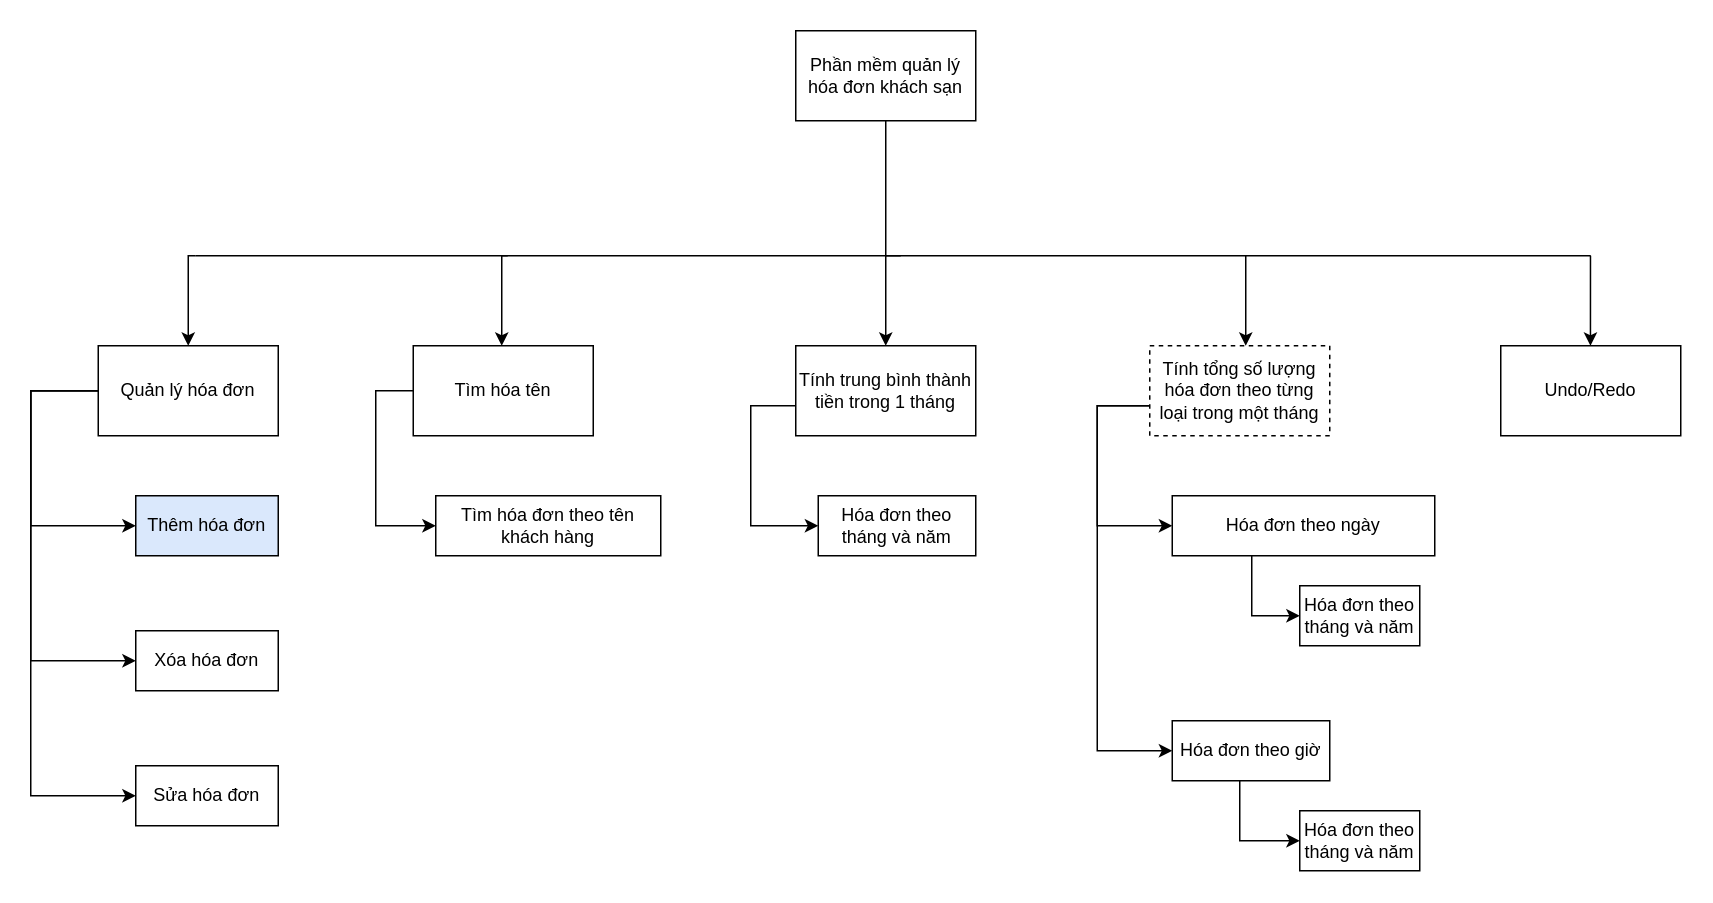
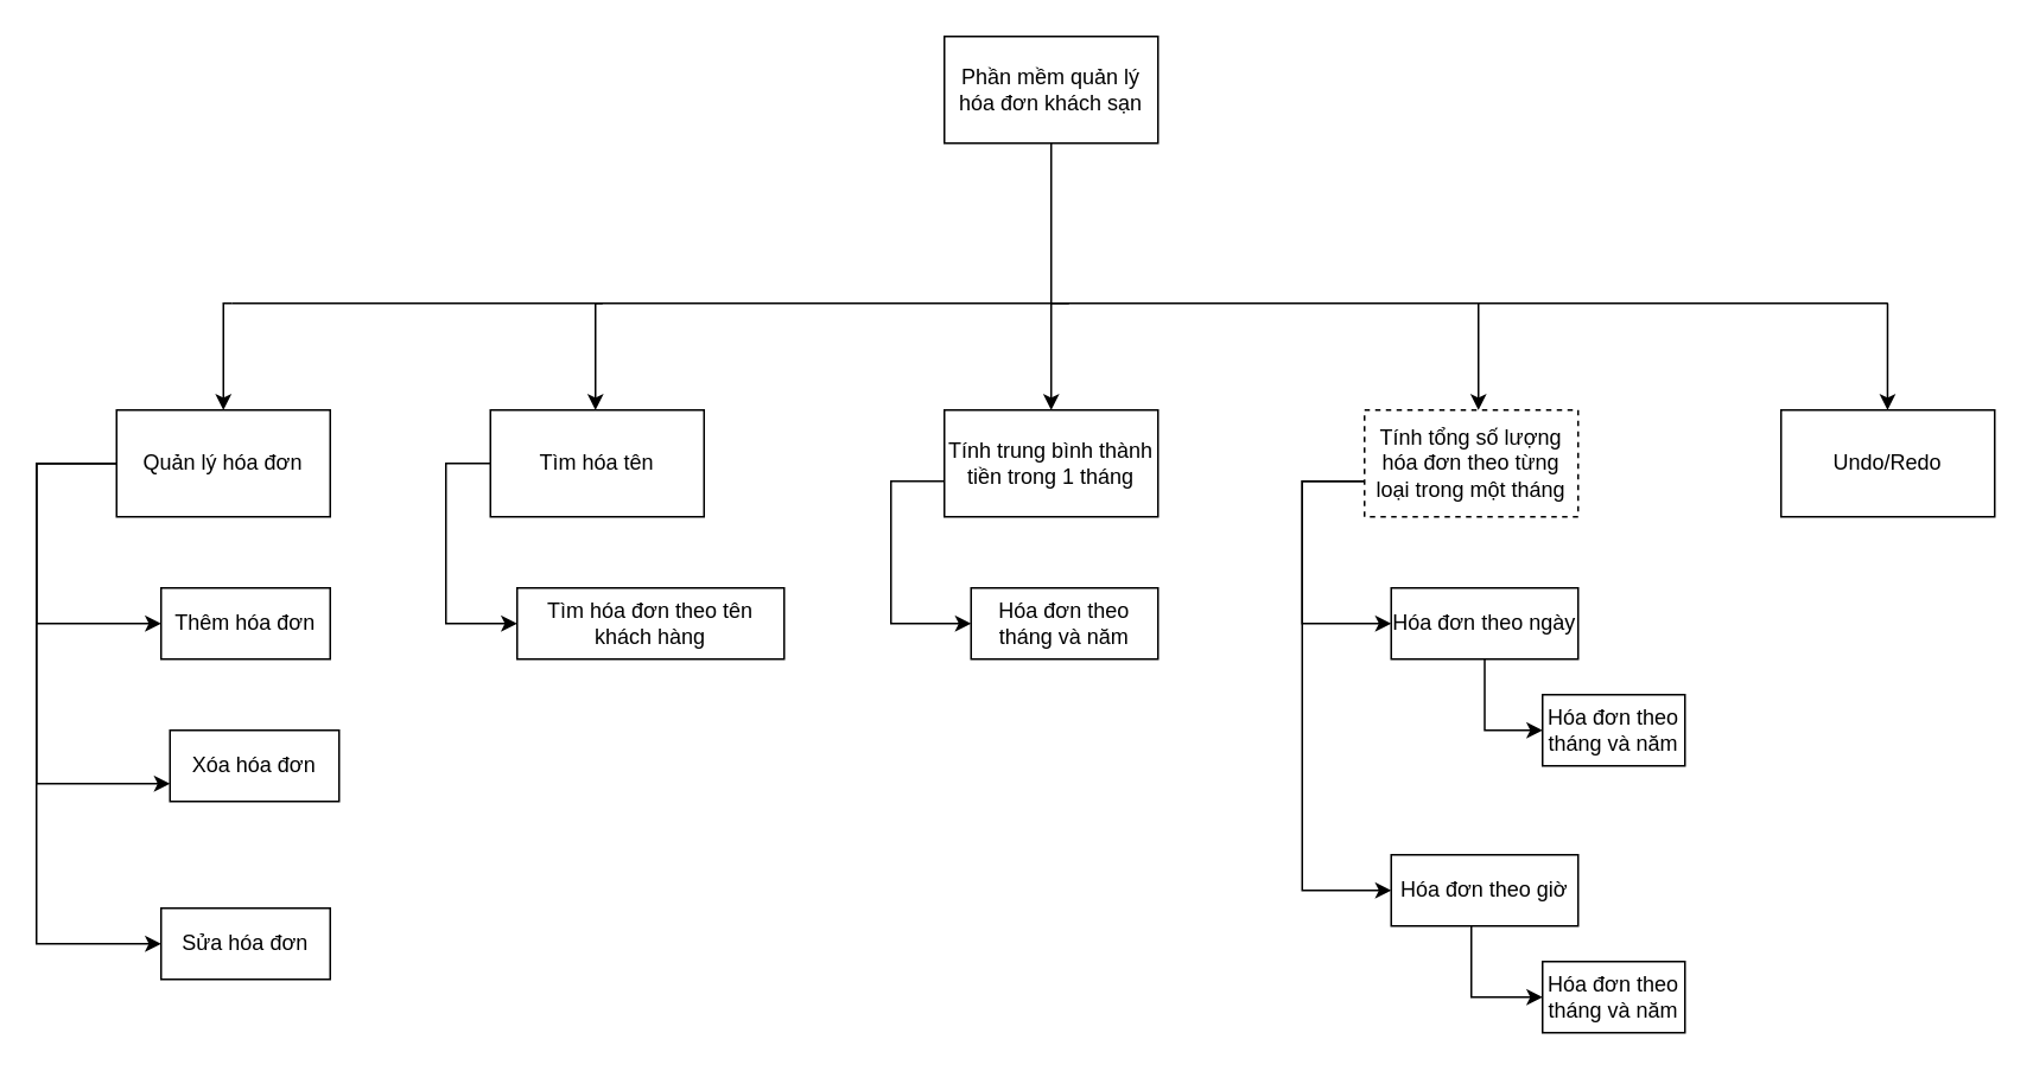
- <mxCell id="15" value="Thêm hóa đơn" style="rounded=0;whiteSpace=wrap;html=1;fillColor=#dae8fc;" parent="1" vertex="1"><mxGeometry x="90" y="330" width="95" height="40" as="geometry" /></mxCell>
+ <mxCell id="15" value="Thêm hóa đơn" style="rounded=0;whiteSpace=wrap;html=1;" parent="1" vertex="1"><mxGeometry x="90" y="330" width="95" height="40" as="geometry" /></mxCell>
- <mxCell id="21" value="Hóa đơn theo ngày" style="rounded=0;whiteSpace=wrap;html=1;" parent="1" vertex="1"><mxGeometry x="781" y="330" width="175" height="40" as="geometry" /></mxCell>
+ <mxCell id="21" value="Hóa đơn theo ngày" style="rounded=0;whiteSpace=wrap;html=1;" parent="1" vertex="1"><mxGeometry x="781" y="330" width="105" height="40" as="geometry" /></mxCell>
- <mxCell id="16" value="Xóa hóa đơn" style="rounded=0;whiteSpace=wrap;html=1;" parent="1" vertex="1"><mxGeometry x="90" y="420" width="95" height="40" as="geometry" /></mxCell>
+ <mxCell id="16" value="Xóa hóa đơn" style="rounded=0;whiteSpace=wrap;html=1;" parent="1" vertex="1"><mxGeometry x="95" y="410" width="95" height="40" as="geometry" /></mxCell>
